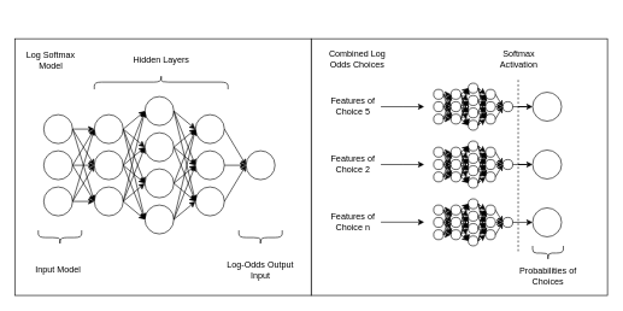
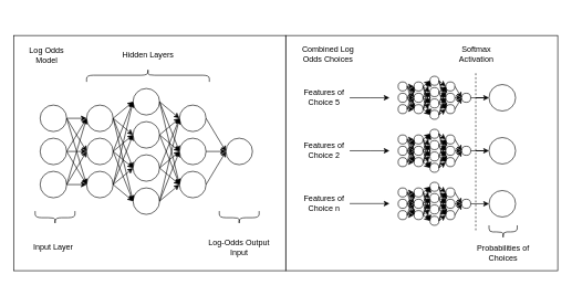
- <mxCell id="60" value="Log Softmax&lt;div&gt;Model&lt;/div&gt;" style="text;html=1;align=center;verticalAlign=middle;whiteSpace=wrap;rounded=0;strokeColor=none;fontColor=#000000;" vertex="1" parent="1"><mxGeometry x="30" y="63" width="80" height="40" as="geometry" /></mxCell>
+ <mxCell id="60" value="Log Odds&lt;div&gt;Model&lt;/div&gt;" style="text;html=1;align=center;verticalAlign=middle;whiteSpace=wrap;rounded=0;strokeColor=none;fontColor=#000000;" vertex="1" parent="1"><mxGeometry x="30" y="63" width="80" height="40" as="geometry" /></mxCell>
- <mxCell id="57" value="Input Model" style="text;html=1;align=center;verticalAlign=middle;whiteSpace=wrap;rounded=0;strokeColor=none;fontColor=#000000;" vertex="1" parent="1"><mxGeometry x="21.25" y="358" width="117.5" height="30" as="geometry" /></mxCell>
+ <mxCell id="57" value="Input Layer" style="text;html=1;align=center;verticalAlign=middle;whiteSpace=wrap;rounded=0;strokeColor=none;fontColor=#000000;" vertex="1" parent="1"><mxGeometry x="21.25" y="358" width="117.5" height="30" as="geometry" /></mxCell>
